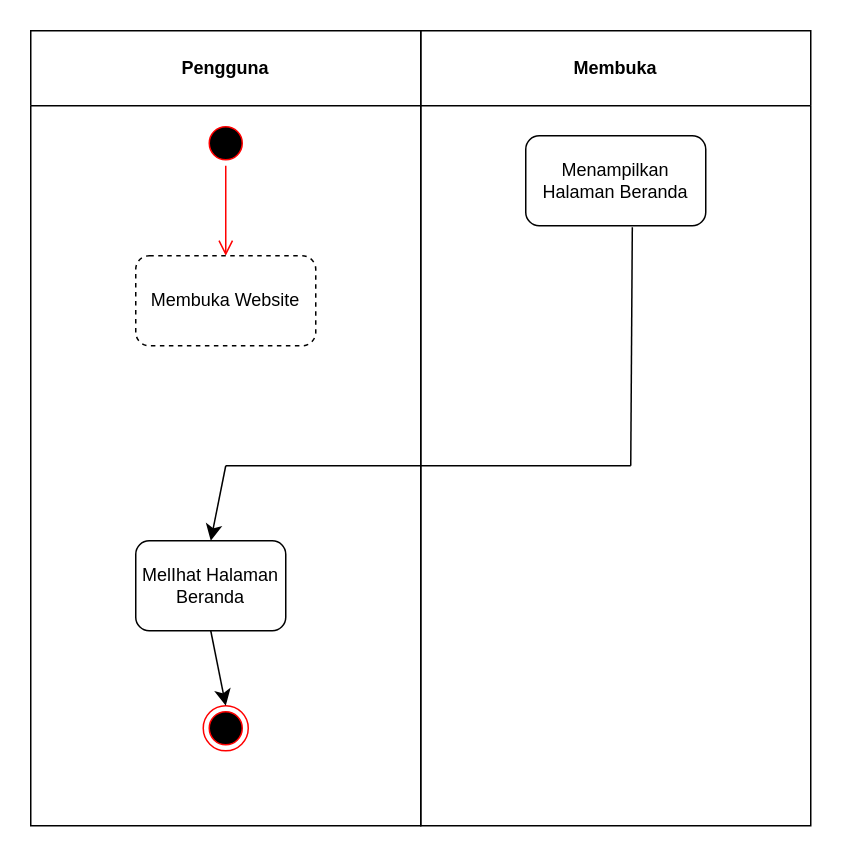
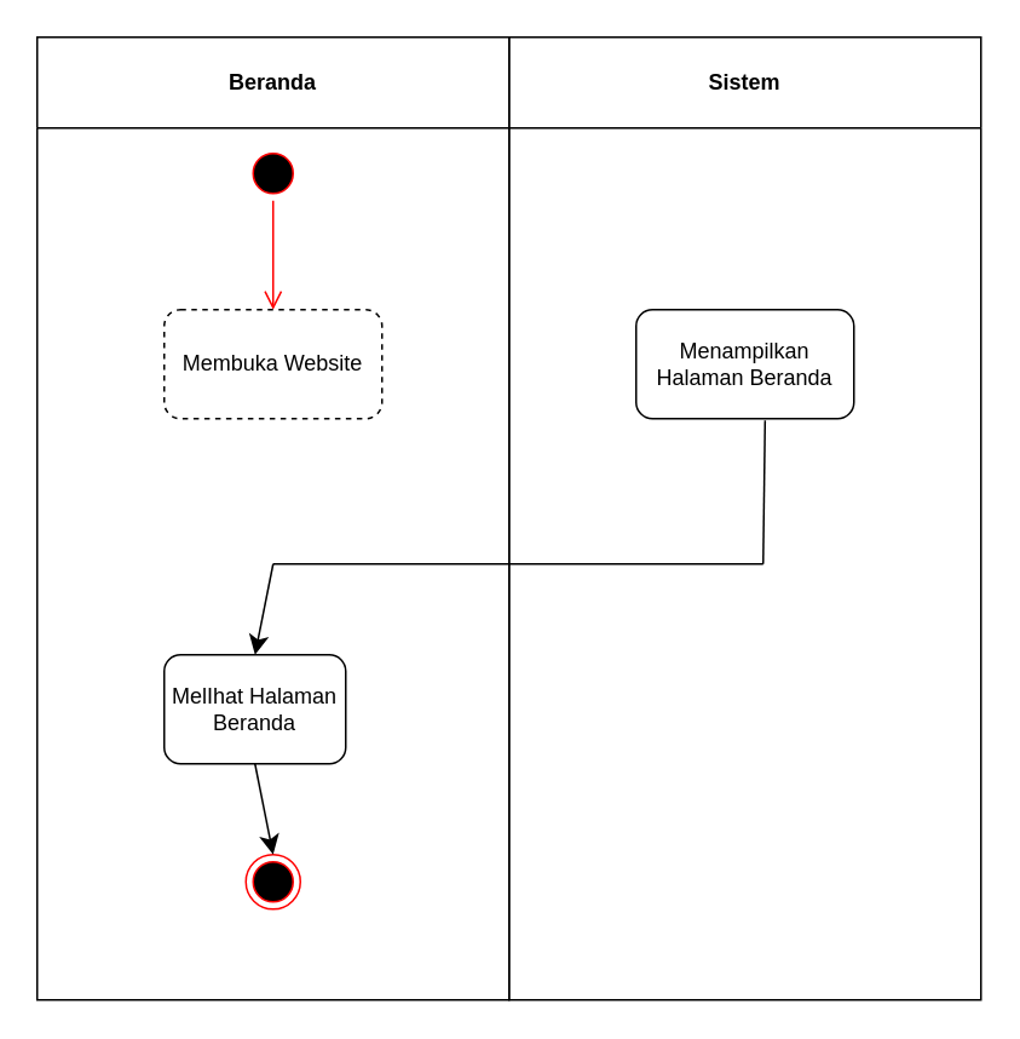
- <mxCell id="4" value="Pengguna" style="swimlane;whiteSpace=wrap;html=1;startSize=50;" parent="1" vertex="1"><mxGeometry x="20" y="20" width="260" height="530" as="geometry" /></mxCell>
+ <mxCell id="4" value="Beranda" style="swimlane;whiteSpace=wrap;html=1;startSize=50;" parent="1" vertex="1"><mxGeometry x="20" y="20" width="260" height="530" as="geometry" /></mxCell>
- <mxCell id="2" value="Membuka" style="swimlane;whiteSpace=wrap;html=1;startSize=50;" parent="1" vertex="1"><mxGeometry x="280" y="20" width="260" height="530" as="geometry" /></mxCell>
+ <mxCell id="2" value="Sistem" style="swimlane;whiteSpace=wrap;html=1;startSize=50;" parent="1" vertex="1"><mxGeometry x="280" y="20" width="260" height="530" as="geometry" /></mxCell>
- <mxCell id="3" value="Menampilkan Halaman Beranda" style="rounded=1;whiteSpace=wrap;html=1;" parent="2" vertex="1"><mxGeometry x="70" y="70" width="120" height="60" as="geometry" /></mxCell>
+ <mxCell id="3" value="Menampilkan Halaman Beranda" style="rounded=1;whiteSpace=wrap;html=1;" parent="2" vertex="1"><mxGeometry x="70" y="150" width="120" height="60" as="geometry" /></mxCell>
